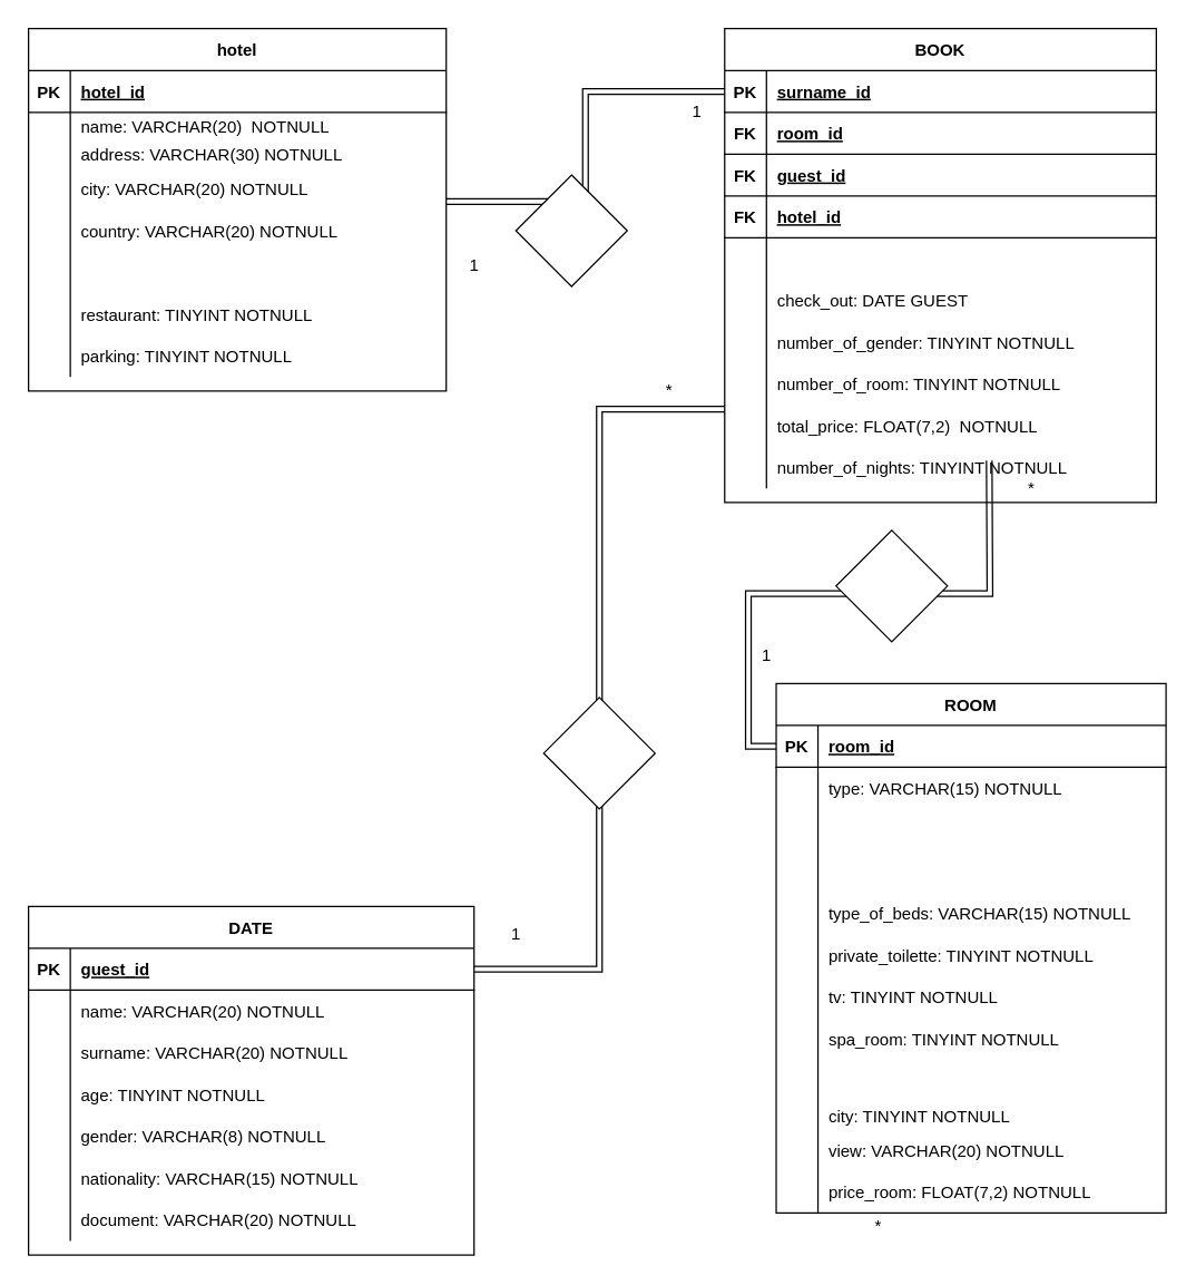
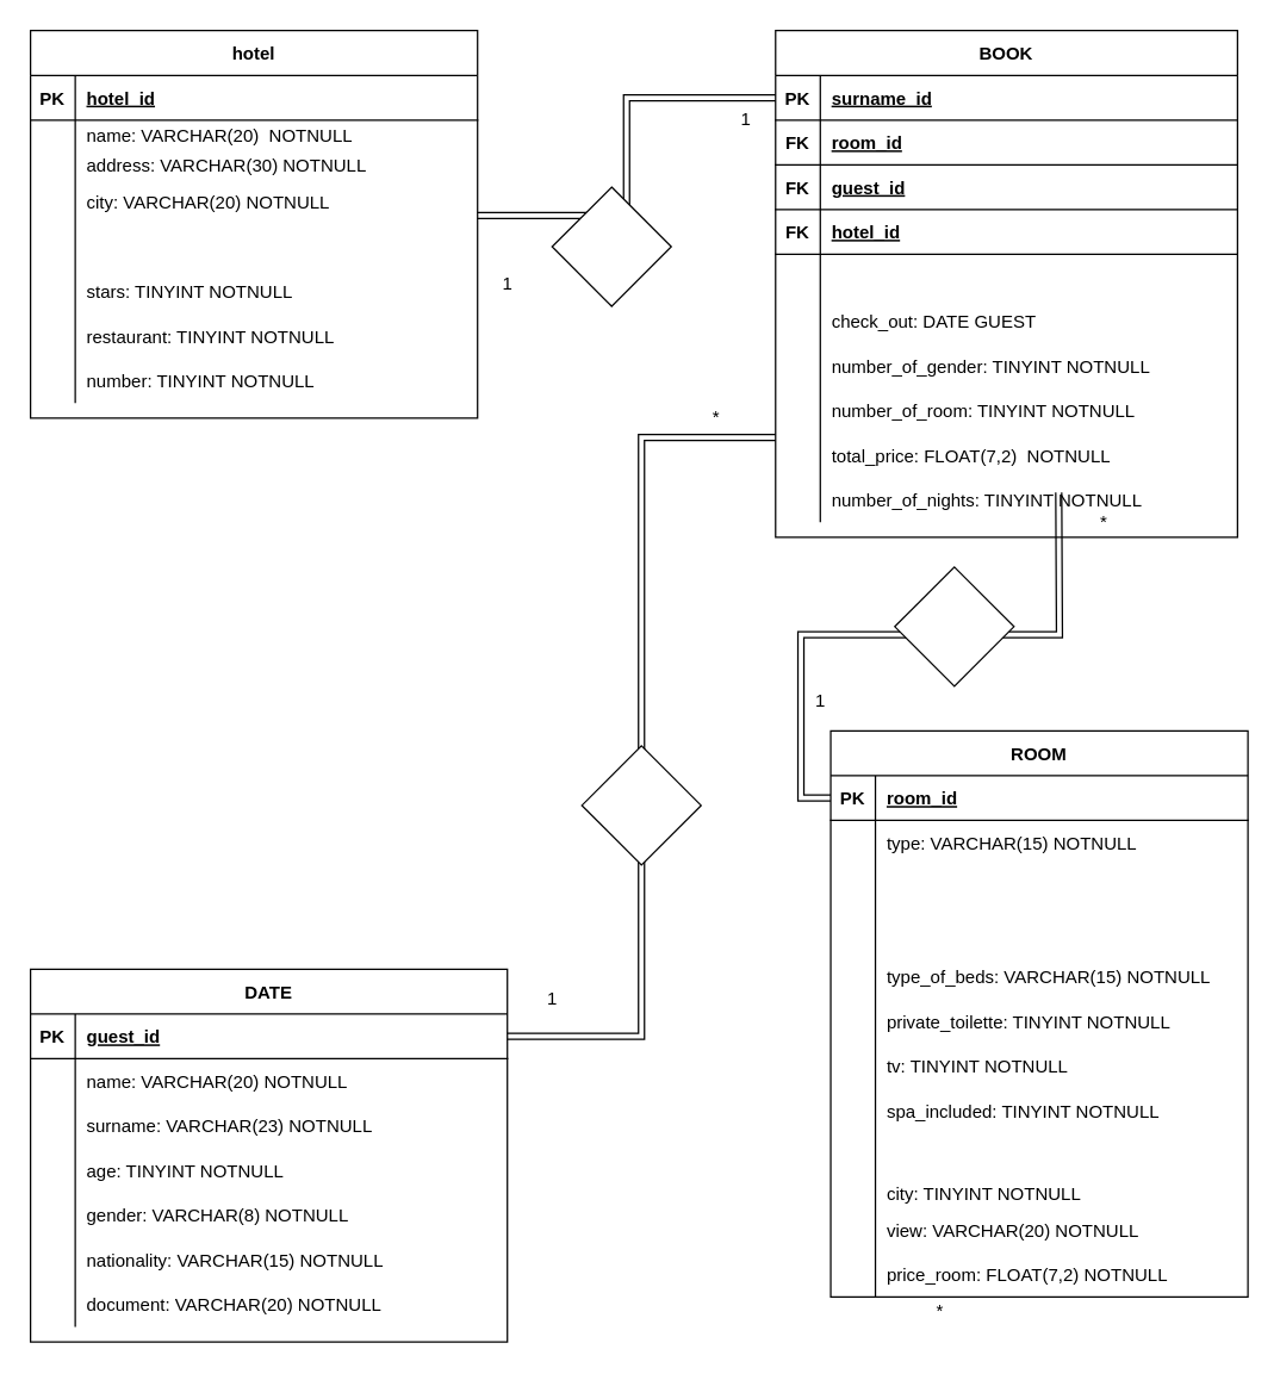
- <mxCell id="17" value="country: VARCHAR(20) NOTNULL" style="shape=partialRectangle;connectable=0;fillColor=none;top=0;left=0;bottom=0;right=0;align=left;spacingLeft=6;overflow=hidden;" vertex="1" parent="15"><mxGeometry x="30" width="270" height="30" as="geometry" /></mxCell>
+ <mxCell id="20" value="stars: TINYINT NOTNULL" style="shape=partialRectangle;connectable=0;fillColor=none;top=0;left=0;bottom=0;right=0;align=left;spacingLeft=6;overflow=hidden;" vertex="1" parent="18"><mxGeometry x="30" width="270" height="30" as="geometry" /></mxCell>
- <mxCell id="26" value="parking: TINYINT NOTNULL" style="shape=partialRectangle;connectable=0;fillColor=none;top=0;left=0;bottom=0;right=0;align=left;spacingLeft=6;overflow=hidden;" vertex="1" parent="24"><mxGeometry x="30" width="270" height="30" as="geometry" /></mxCell>
+ <mxCell id="26" value="number: TINYINT NOTNULL" style="shape=partialRectangle;connectable=0;fillColor=none;top=0;left=0;bottom=0;right=0;align=left;spacingLeft=6;overflow=hidden;" vertex="1" parent="24"><mxGeometry x="30" width="270" height="30" as="geometry" /></mxCell>
- <mxCell id="80" value="spa_room: TINYINT NOTNULL" style="shape=partialRectangle;connectable=0;fillColor=none;top=0;left=0;bottom=0;right=0;align=left;spacingLeft=6;overflow=hidden;" vertex="1" parent="78"><mxGeometry x="30" width="250" height="30" as="geometry" /></mxCell>
+ <mxCell id="80" value="spa_included: TINYINT NOTNULL" style="shape=partialRectangle;connectable=0;fillColor=none;top=0;left=0;bottom=0;right=0;align=left;spacingLeft=6;overflow=hidden;" vertex="1" parent="78"><mxGeometry x="30" width="250" height="30" as="geometry" /></mxCell>
- <mxCell id="101" value="surname: VARCHAR(20) NOTNULL" style="shape=partialRectangle;connectable=0;fillColor=none;top=0;left=0;bottom=0;right=0;align=left;spacingLeft=6;overflow=hidden;" vertex="1" parent="99"><mxGeometry x="30" width="290" height="30" as="geometry" /></mxCell>
+ <mxCell id="101" value="surname: VARCHAR(23) NOTNULL" style="shape=partialRectangle;connectable=0;fillColor=none;top=0;left=0;bottom=0;right=0;align=left;spacingLeft=6;overflow=hidden;" vertex="1" parent="99"><mxGeometry x="30" width="290" height="30" as="geometry" /></mxCell>
